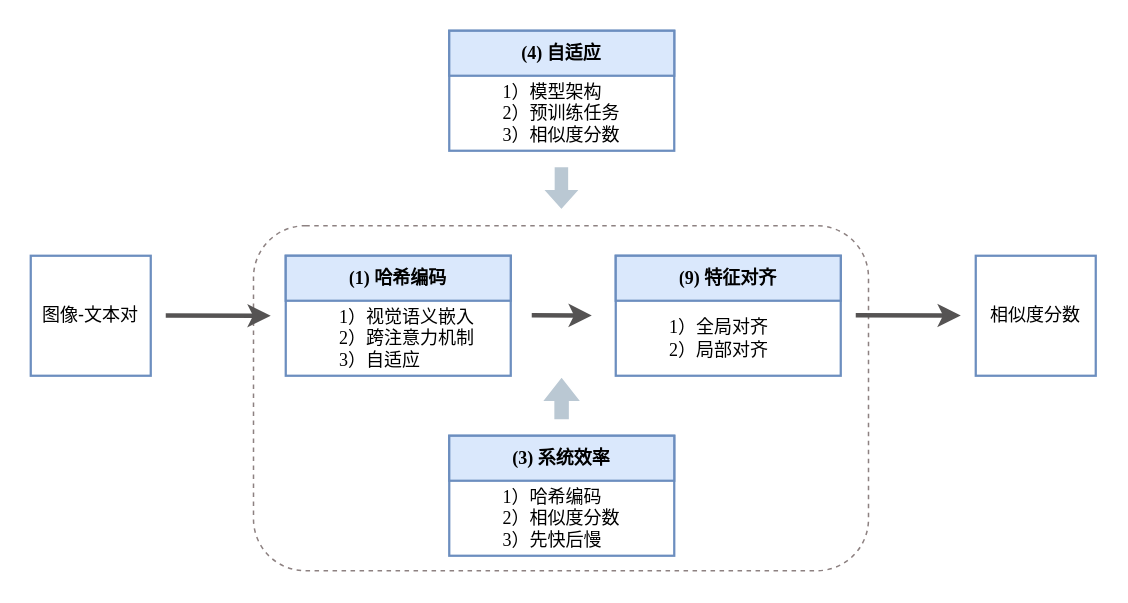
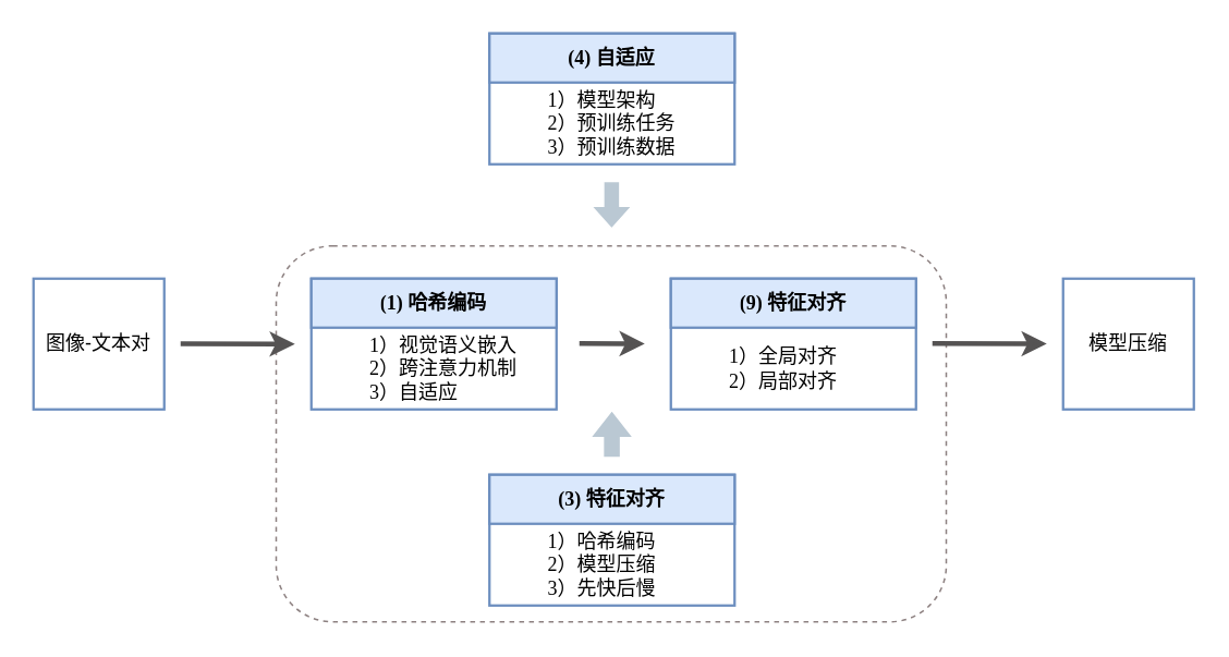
- <mxCell id="9" value="&lt;font face=&quot;Times New Roman&quot;&gt;1）模型架构&lt;/font&gt;&lt;div&gt;&lt;font face=&quot;Times New Roman&quot;&gt;2）预训练任务&lt;/font&gt;&lt;/div&gt;&lt;div&gt;&lt;font face=&quot;Times New Roman&quot;&gt;3）相似度分数&lt;/font&gt;&lt;/div&gt;" style="text;align=left;verticalAlign=middle;spacingLeft=4;spacingRight=4;overflow=hidden;points=[[0,0.5],[1,0.5]];portConstraint=eastwest;rotatable=0;whiteSpace=wrap;html=1;strokeWidth=1.5;" vertex="1" parent="6"><mxGeometry x="30" y="30" width="100" height="50" as="geometry" /></mxCell>
+ <mxCell id="9" value="&lt;font face=&quot;Times New Roman&quot;&gt;1）模型架构&lt;/font&gt;&lt;div&gt;&lt;font face=&quot;Times New Roman&quot;&gt;2）预训练任务&lt;/font&gt;&lt;/div&gt;&lt;div&gt;&lt;font face=&quot;Times New Roman&quot;&gt;3）预训练数据&lt;/font&gt;&lt;/div&gt;" style="text;align=left;verticalAlign=middle;spacingLeft=4;spacingRight=4;overflow=hidden;points=[[0,0.5],[1,0.5]];portConstraint=eastwest;rotatable=0;whiteSpace=wrap;html=1;strokeWidth=1.5;" vertex="1" parent="6"><mxGeometry x="30" y="30" width="100" height="50" as="geometry" /></mxCell>
- <mxCell id="5" value="相似度分数" style="whiteSpace=wrap;html=1;aspect=fixed;strokeColor=light-dark(#6c8ebf, #ededed);strokeWidth=1.5;" vertex="1" parent="1"><mxGeometry x="650" y="170" width="80" height="80" as="geometry" /></mxCell>
+ <mxCell id="5" value="模型压缩" style="whiteSpace=wrap;html=1;aspect=fixed;strokeColor=light-dark(#6c8ebf, #ededed);strokeWidth=1.5;" vertex="1" parent="1"><mxGeometry x="650" y="170" width="80" height="80" as="geometry" /></mxCell>
- <mxCell id="12" value="&lt;font style=&quot;font-size: 12px;&quot; face=&quot;Times New Roman&quot;&gt;&lt;b&gt;(3) 系统效率&lt;/b&gt;&lt;/font&gt;" style="text;strokeColor=#6c8ebf;fillColor=#dae8fc;align=center;verticalAlign=middle;spacingLeft=4;spacingRight=4;overflow=hidden;points=[[0,0.5],[1,0.5]];portConstraint=eastwest;rotatable=0;whiteSpace=wrap;html=1;strokeWidth=1.5;" vertex="1" parent="10"><mxGeometry width="150" height="30" as="geometry" /></mxCell>
+ <mxCell id="12" value="&lt;font style=&quot;font-size: 12px;&quot; face=&quot;Times New Roman&quot;&gt;&lt;b&gt;(3) 特征对齐&lt;/b&gt;&lt;/font&gt;" style="text;strokeColor=#6c8ebf;fillColor=#dae8fc;align=center;verticalAlign=middle;spacingLeft=4;spacingRight=4;overflow=hidden;points=[[0,0.5],[1,0.5]];portConstraint=eastwest;rotatable=0;whiteSpace=wrap;html=1;strokeWidth=1.5;" vertex="1" parent="10"><mxGeometry width="150" height="30" as="geometry" /></mxCell>
- <mxCell id="13" value="&lt;font face=&quot;Times New Roman&quot;&gt;1）哈希编码&lt;/font&gt;&lt;div&gt;&lt;font face=&quot;Times New Roman&quot;&gt;2）相似度分数&lt;/font&gt;&lt;/div&gt;&lt;div&gt;&lt;font face=&quot;Times New Roman&quot;&gt;3）先快后慢&lt;/font&gt;&lt;/div&gt;" style="text;align=left;verticalAlign=middle;spacingLeft=4;spacingRight=4;overflow=hidden;points=[[0,0.5],[1,0.5]];portConstraint=eastwest;rotatable=0;whiteSpace=wrap;html=1;strokeWidth=1.5;" vertex="1" parent="10"><mxGeometry x="30" y="30" width="100" height="50" as="geometry" /></mxCell>
+ <mxCell id="13" value="&lt;font face=&quot;Times New Roman&quot;&gt;1）哈希编码&lt;/font&gt;&lt;div&gt;&lt;font face=&quot;Times New Roman&quot;&gt;2）模型压缩&lt;/font&gt;&lt;/div&gt;&lt;div&gt;&lt;font face=&quot;Times New Roman&quot;&gt;3）先快后慢&lt;/font&gt;&lt;/div&gt;" style="text;align=left;verticalAlign=middle;spacingLeft=4;spacingRight=4;overflow=hidden;points=[[0,0.5],[1,0.5]];portConstraint=eastwest;rotatable=0;whiteSpace=wrap;html=1;strokeWidth=1.5;" vertex="1" parent="10"><mxGeometry x="30" y="30" width="100" height="50" as="geometry" /></mxCell>
